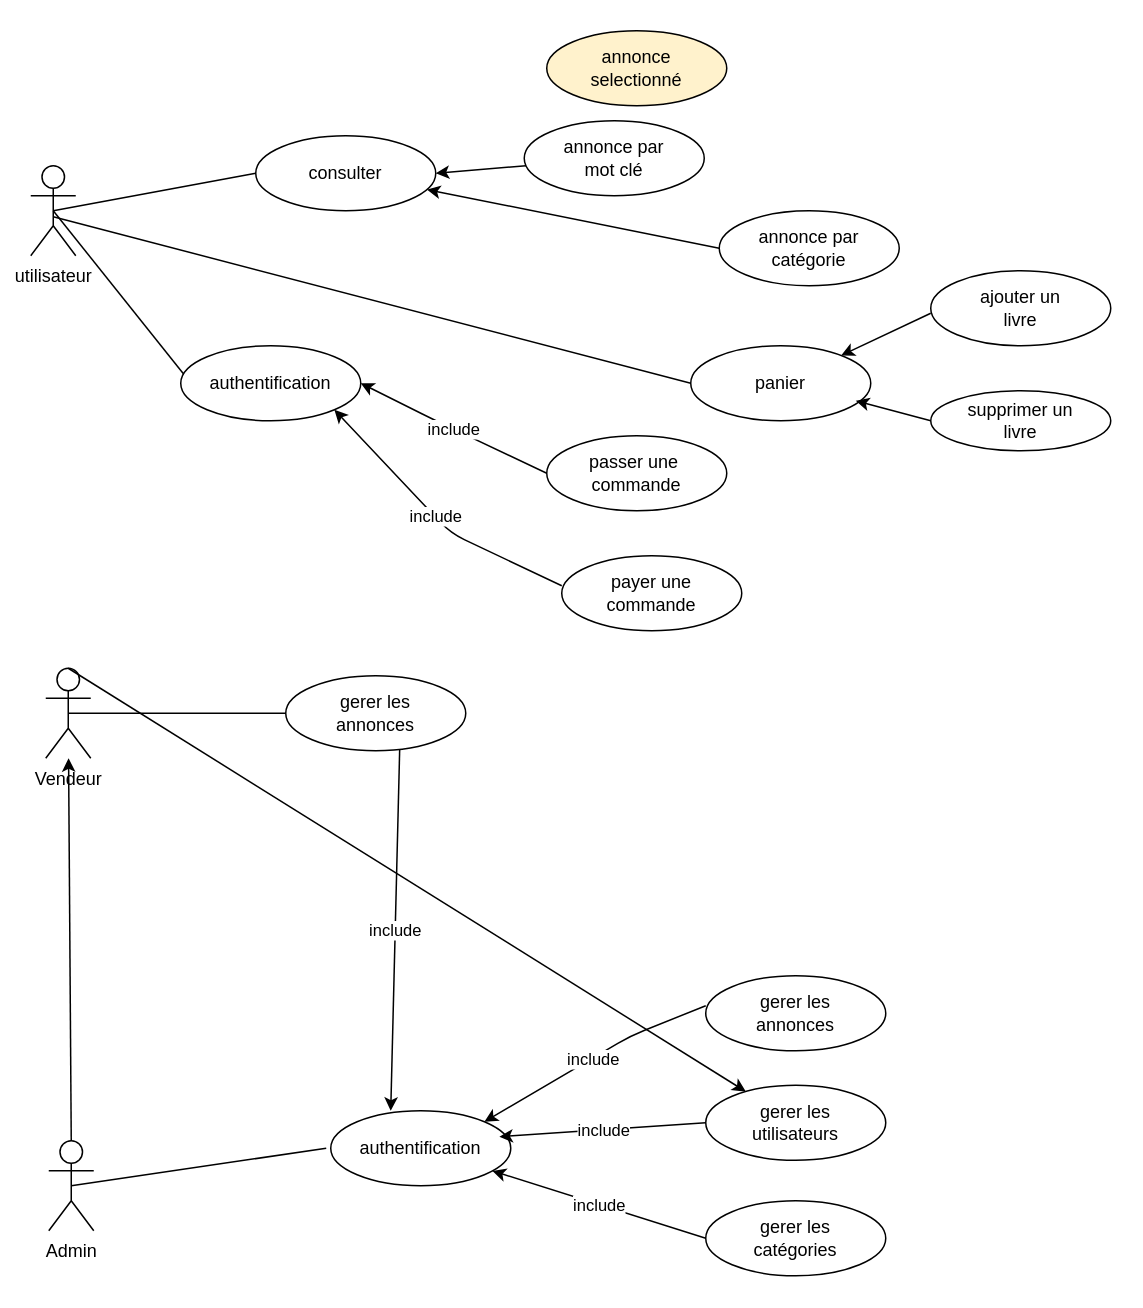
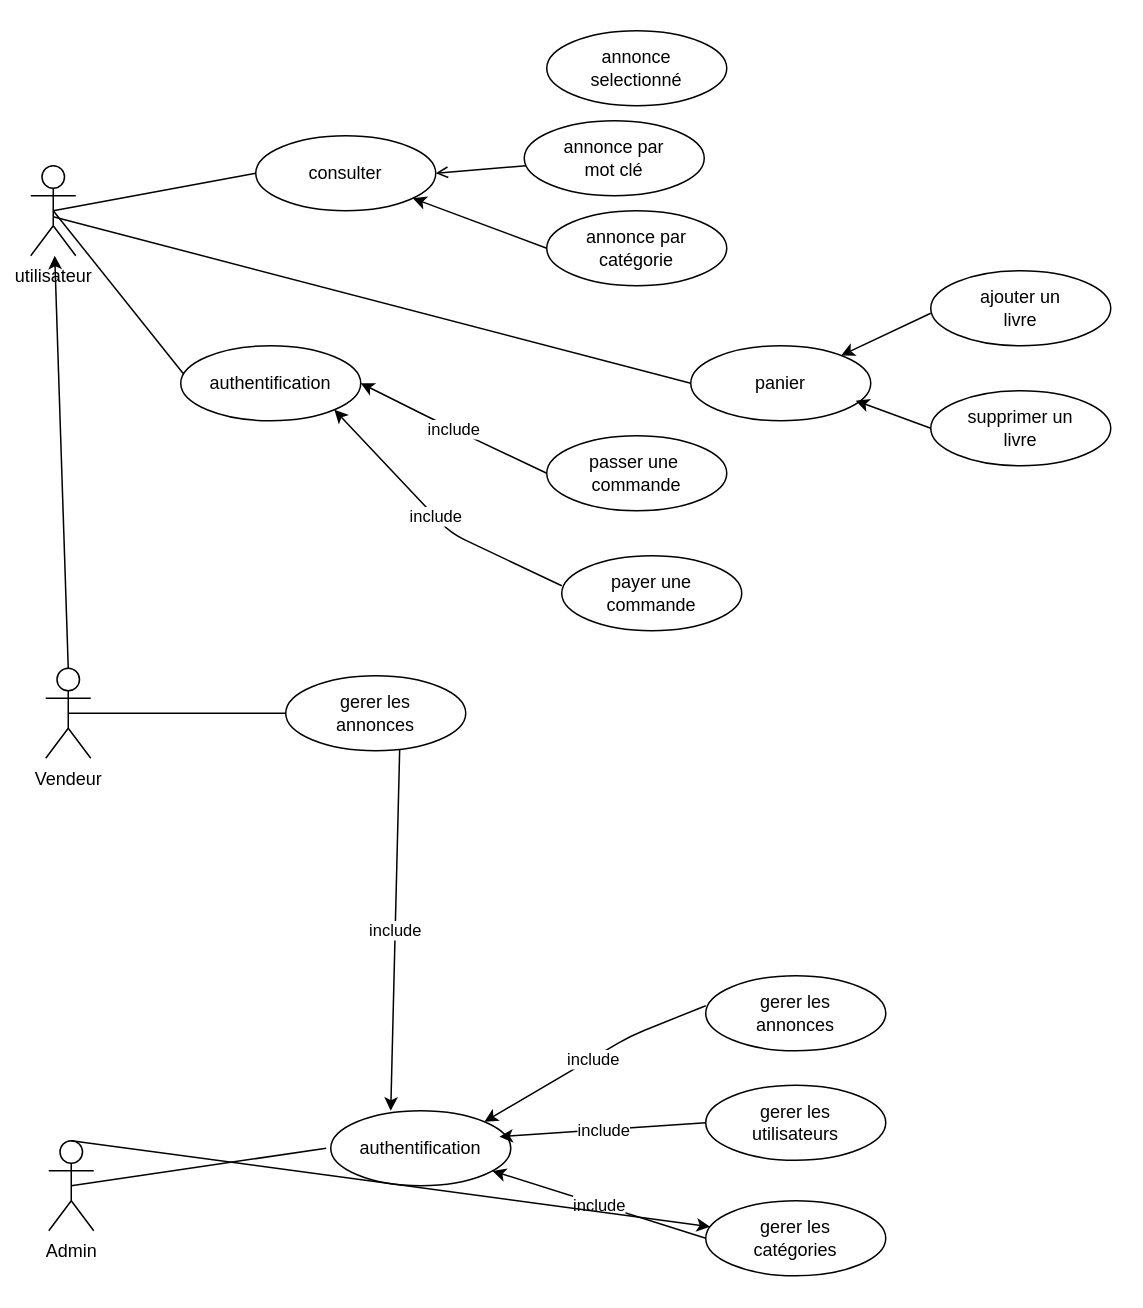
- <mxCell id="5" value="annonce&lt;br&gt;selectionné" style="ellipse;whiteSpace=wrap;html=1;fillColor=#fff2cc;" parent="1" vertex="1"><mxGeometry x="364" y="20" width="120" height="50" as="geometry" /></mxCell>
+ <mxCell id="5" value="annonce&lt;br&gt;selectionné" style="ellipse;whiteSpace=wrap;html=1;" parent="1" vertex="1"><mxGeometry x="364" y="20" width="120" height="50" as="geometry" /></mxCell>
- <mxCell id="8" value="" style="endArrow=classic;html=1;entryX=1;entryY=0.5;entryDx=0;entryDy=0;" parent="1" source="6" target="3" edge="1"><mxGeometry width="50" height="50" relative="1" as="geometry"><mxPoint x="374" y="55" as="sourcePoint" /><mxPoint x="282.426" y="107.322" as="targetPoint" /></mxGeometry></mxCell>
+ <mxCell id="8" value="" style="endArrow=open;html=1;entryX=1;entryY=0.5;entryDx=0;entryDy=0;" parent="1" source="6" target="3" edge="1"><mxGeometry width="50" height="50" relative="1" as="geometry"><mxPoint x="374" y="55" as="sourcePoint" /><mxPoint x="282.426" y="107.322" as="targetPoint" /></mxGeometry></mxCell>
- <mxCell id="7" value="annonce par&lt;br&gt;catégorie" style="ellipse;whiteSpace=wrap;html=1;" parent="1" vertex="1"><mxGeometry x="479" y="140" width="120" height="50" as="geometry" /></mxCell>
+ <mxCell id="7" value="annonce par&lt;br&gt;catégorie" style="ellipse;whiteSpace=wrap;html=1;" parent="1" vertex="1"><mxGeometry x="364" y="140" width="120" height="50" as="geometry" /></mxCell>
- <mxCell id="19" value="supprimer un&lt;br&gt;livre" style="ellipse;whiteSpace=wrap;html=1;" parent="1" vertex="1"><mxGeometry x="620" y="260" width="120" height="40" as="geometry" /></mxCell>
+ <mxCell id="19" value="supprimer un&lt;br&gt;livre" style="ellipse;whiteSpace=wrap;html=1;" parent="1" vertex="1"><mxGeometry x="620" y="260" width="120" height="50" as="geometry" /></mxCell>
- <mxCell id="39" value="" style="endArrow=classic;html=1;exitX=0.5;exitY=0;exitDx=0;exitDy=0;exitPerimeter=0;" parent="1" source="33" target="23" edge="1"><mxGeometry width="50" height="50" relative="1" as="geometry"><mxPoint x="41" y="435" as="sourcePoint" /><mxPoint x="31.158" y="180" as="targetPoint" /></mxGeometry></mxCell>
+ <mxCell id="39" value="" style="endArrow=classic;html=1;exitX=0.5;exitY=0;exitDx=0;exitDy=0;exitPerimeter=0;" parent="1" source="33" target="2" edge="1"><mxGeometry width="50" height="50" relative="1" as="geometry"><mxPoint x="41" y="435" as="sourcePoint" /><mxPoint x="31.158" y="180" as="targetPoint" /></mxGeometry></mxCell>
- <mxCell id="38" value="" style="endArrow=classic;html=1;exitX=0.5;exitY=0;exitDx=0;exitDy=0;exitPerimeter=0;" parent="1" source="10" target="33" edge="1"><mxGeometry width="50" height="50" relative="1" as="geometry"><mxPoint x="340" y="520" as="sourcePoint" /><mxPoint x="390" y="470" as="targetPoint" /></mxGeometry></mxCell>
+ <mxCell id="38" value="" style="endArrow=classic;html=1;exitX=0.5;exitY=0;exitDx=0;exitDy=0;exitPerimeter=0;" parent="1" source="10" target="24" edge="1"><mxGeometry width="50" height="50" relative="1" as="geometry"><mxPoint x="340" y="520" as="sourcePoint" /><mxPoint x="390" y="470" as="targetPoint" /></mxGeometry></mxCell>
